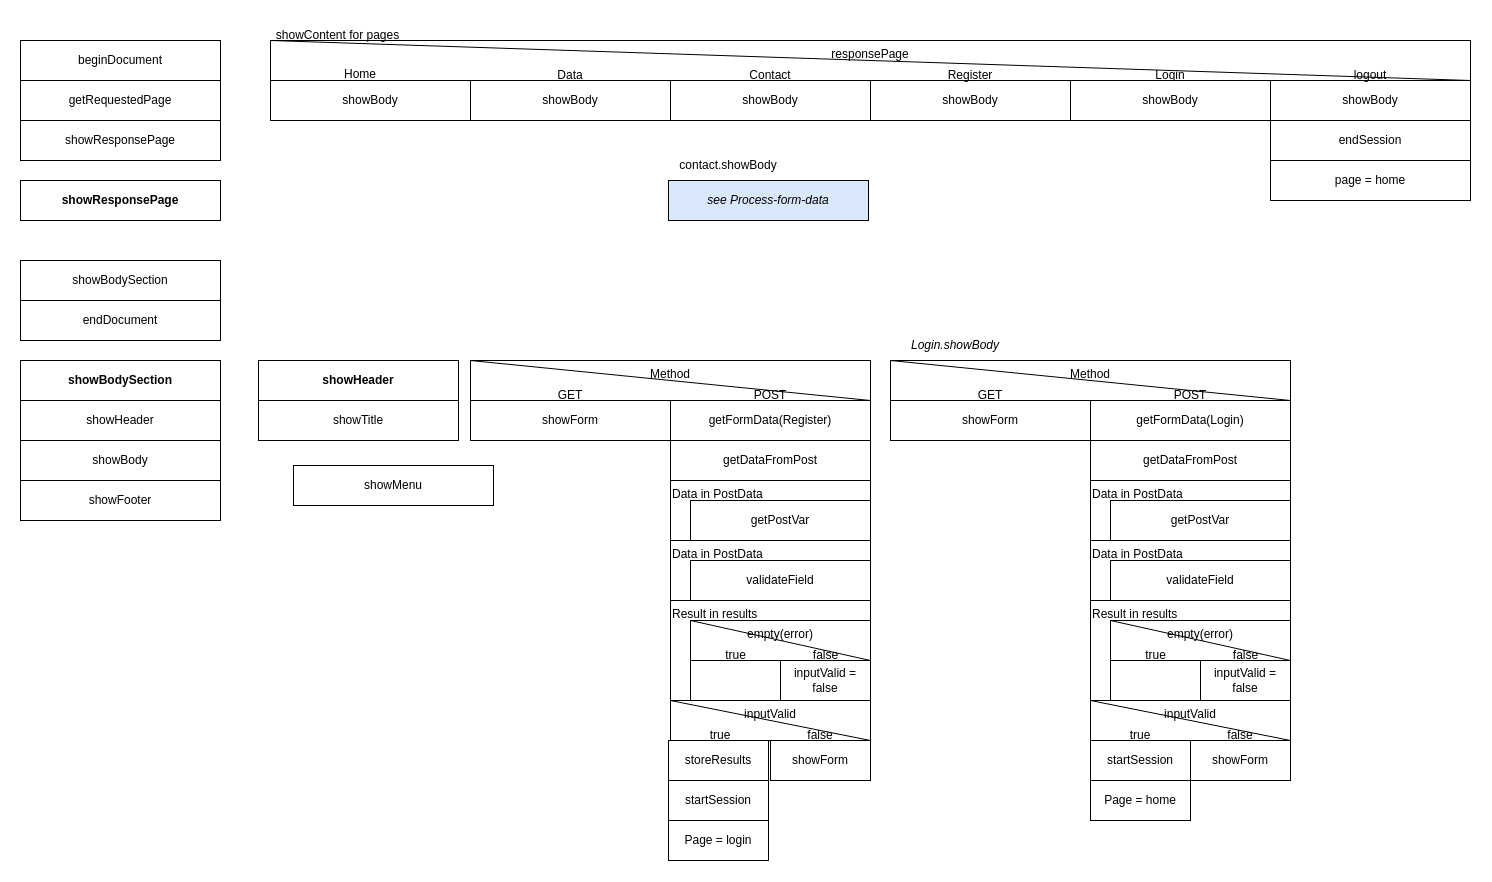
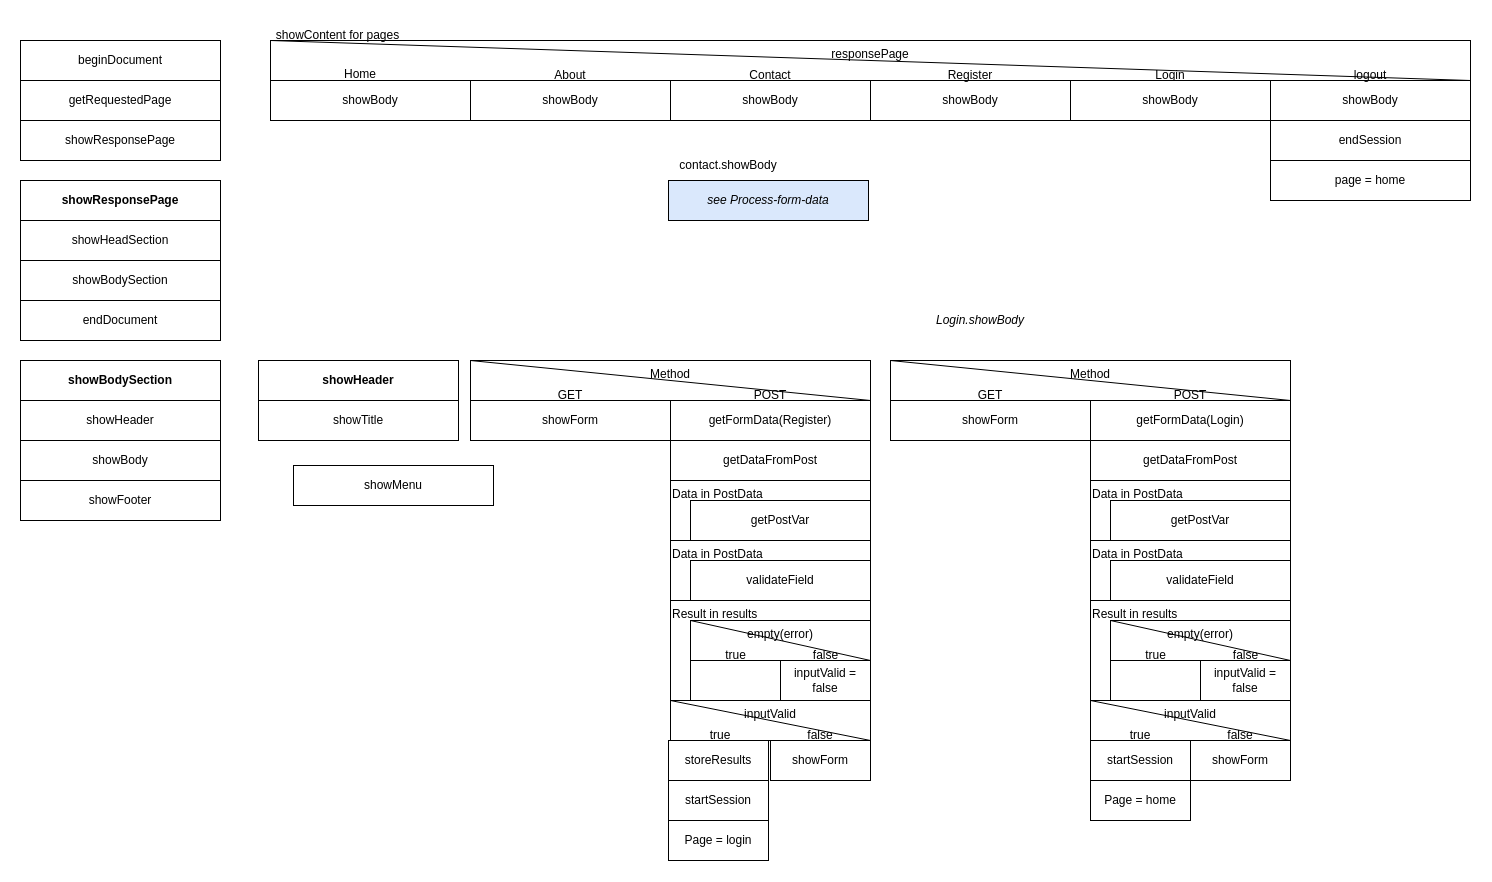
- <mxCell id="20" value="Data" style="text;html=1;strokeColor=none;fillColor=none;align=center;verticalAlign=middle;whiteSpace=wrap;rounded=0;" vertex="1" parent="1"><mxGeometry x="540" y="60" width="60" height="30" as="geometry" /></mxCell>
+ <mxCell id="20" value="About" style="text;html=1;strokeColor=none;fillColor=none;align=center;verticalAlign=middle;whiteSpace=wrap;rounded=0;" vertex="1" parent="1"><mxGeometry x="540" y="60" width="60" height="30" as="geometry" /></mxCell>
+ <mxCell id="5" value="showHeadSection" style="rounded=0;whiteSpace=wrap;html=1;" vertex="1" parent="1"><mxGeometry y="220" width="200" height="40" as="geometry" x="20" /></mxCell>
- <mxCell id="35" value="Login.showBody" style="text;html=1;strokeColor=none;fillColor=none;align=center;verticalAlign=middle;whiteSpace=wrap;rounded=0;fontStyle=2" vertex="1" parent="1"><mxGeometry x="890" y="330" width="130" height="30" as="geometry" /></mxCell>
+ <mxCell id="35" value="Login.showBody" style="text;html=1;strokeColor=none;fillColor=none;align=center;verticalAlign=middle;whiteSpace=wrap;rounded=0;fontStyle=2" vertex="1" parent="1"><mxGeometry x="915" y="305" width="130" height="30" as="geometry" /></mxCell>
